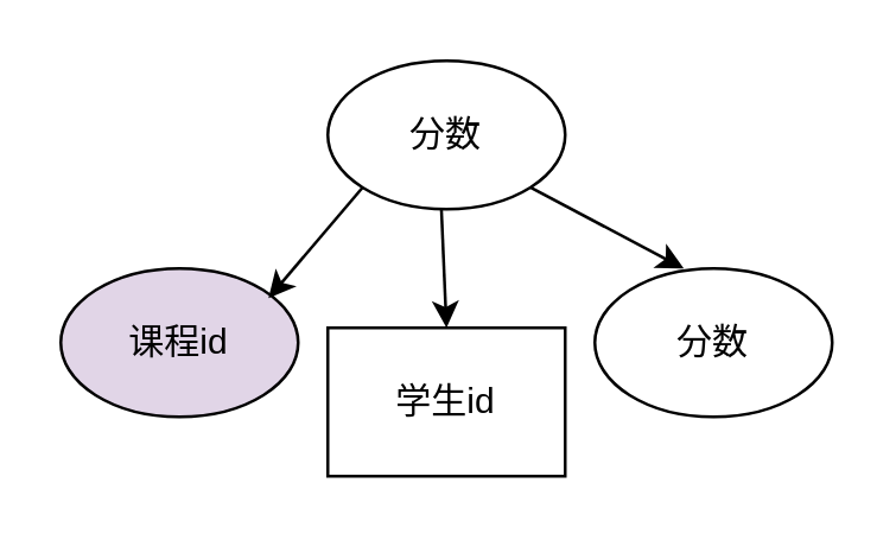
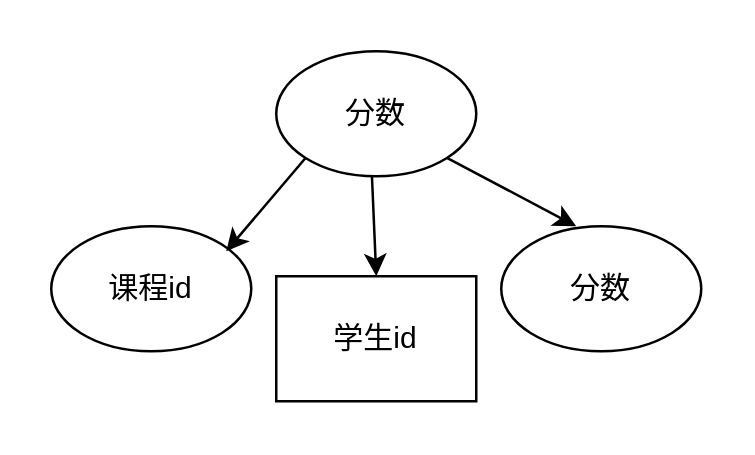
- <mxCell id="3" value="课程id" style="ellipse;whiteSpace=wrap;html=1;fillColor=#e1d5e7;" vertex="1" parent="1"><mxGeometry x="20" y="90" width="80" height="50" as="geometry" /></mxCell>
+ <mxCell id="3" value="课程id" style="ellipse;whiteSpace=wrap;html=1;" vertex="1" parent="1"><mxGeometry x="20" y="90" width="80" height="50" as="geometry" /></mxCell>
